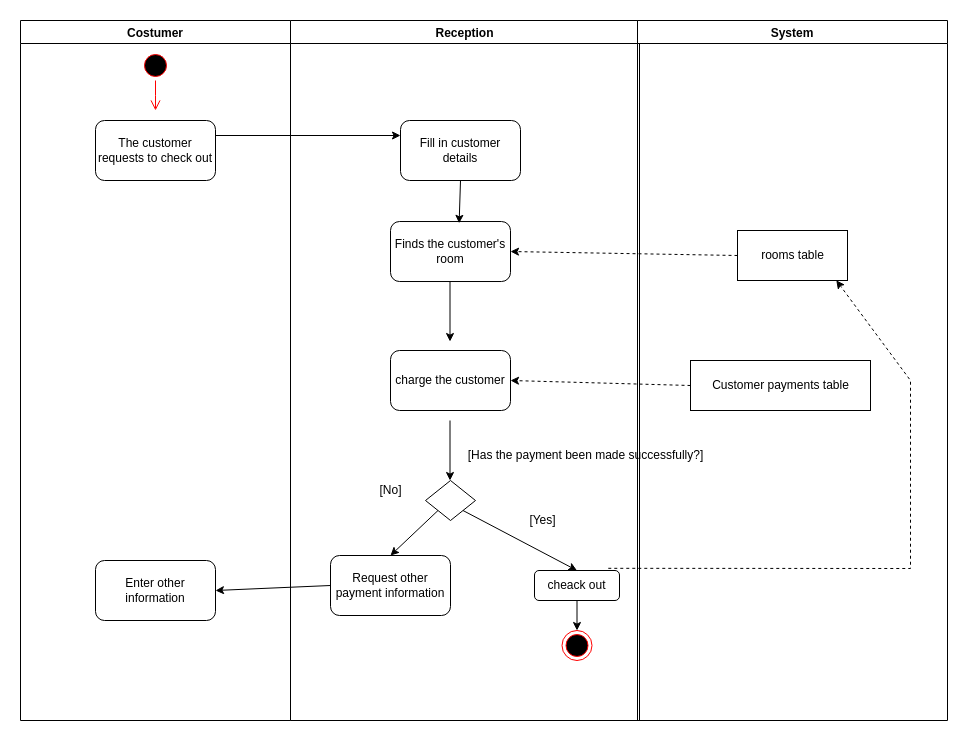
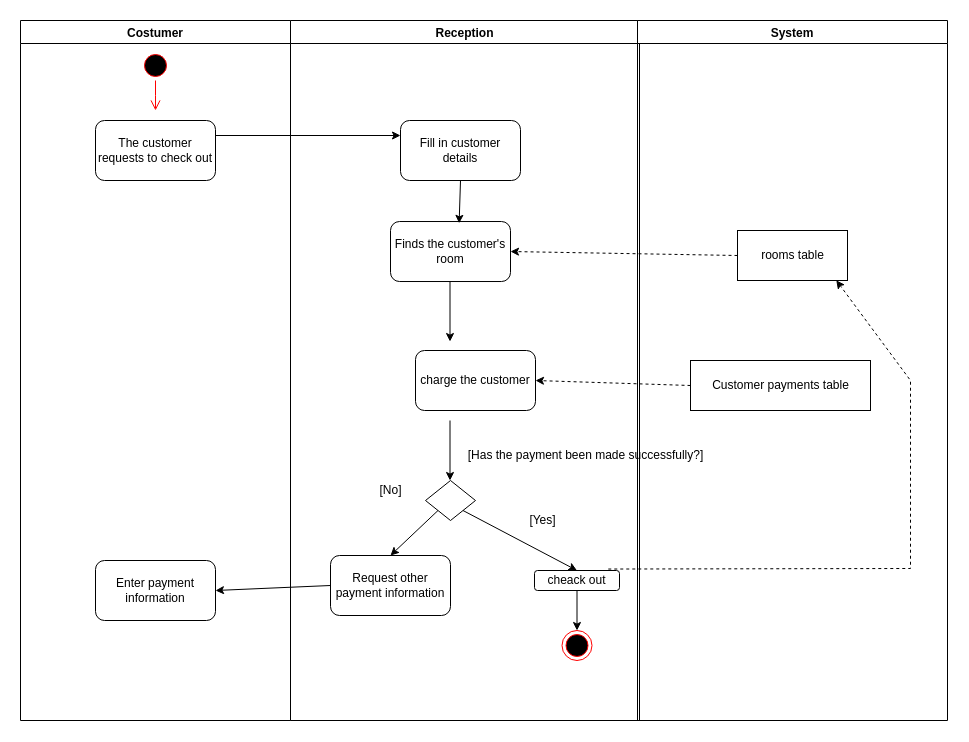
- <mxCell id="12" value="charge the&amp;nbsp;customer" style="rounded=1;whiteSpace=wrap;html=1;" parent="7" vertex="1"><mxGeometry x="100" y="330" width="120" height="60" as="geometry" /></mxCell>
+ <mxCell id="12" value="charge the&amp;nbsp;customer" style="rounded=1;whiteSpace=wrap;html=1;" parent="7" vertex="1"><mxGeometry x="125" y="330" width="120" height="60" as="geometry" /></mxCell>
- <mxCell id="17" value="cheack out" style="rounded=1;whiteSpace=wrap;html=1;" parent="7" vertex="1"><mxGeometry x="244" y="550" width="85" height="30" as="geometry" /></mxCell>
+ <mxCell id="17" value="cheack out" style="rounded=1;whiteSpace=wrap;html=1;" parent="7" vertex="1"><mxGeometry x="244" y="550" width="85" height="20" as="geometry" /></mxCell>
- <mxCell id="6" value="Enter other information" style="rounded=1;whiteSpace=wrap;html=1;fontSize=12;" parent="2" vertex="1"><mxGeometry x="75" y="540" width="120" height="60" as="geometry" /></mxCell>
+ <mxCell id="6" value="Enter payment information" style="rounded=1;whiteSpace=wrap;html=1;fontSize=12;" parent="2" vertex="1"><mxGeometry x="75" y="540" width="120" height="60" as="geometry" /></mxCell>
